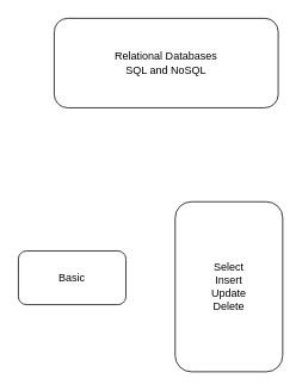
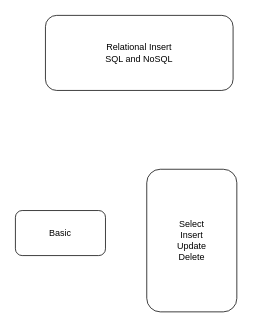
- <mxCell id="4" value="Relational Databases&lt;div&gt;SQL and NoSQL&lt;/div&gt;" style="rounded=1;whiteSpace=wrap;html=1;" vertex="1" parent="1"><mxGeometry x="60" y="20" width="250" height="100" as="geometry" /></mxCell>
+ <mxCell id="4" value="Relational Insert&lt;div&gt;SQL and NoSQL&lt;/div&gt;" style="rounded=1;whiteSpace=wrap;html=1;" vertex="1" parent="1"><mxGeometry x="60" y="20" width="250" height="100" as="geometry" /></mxCell>
